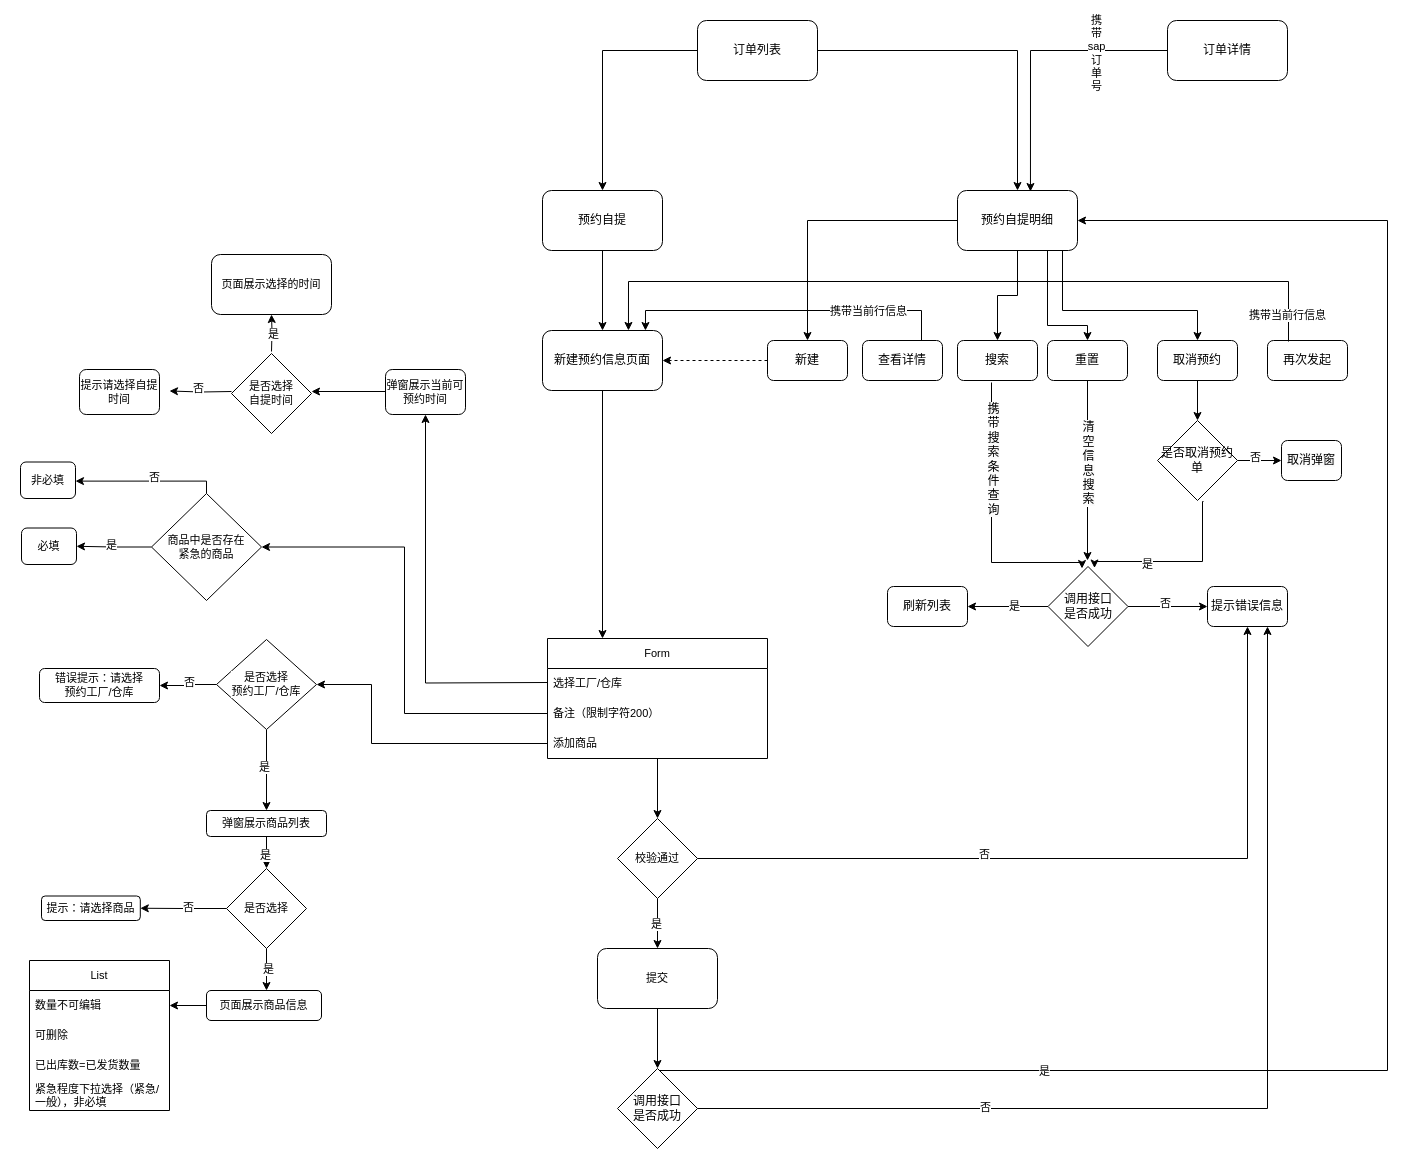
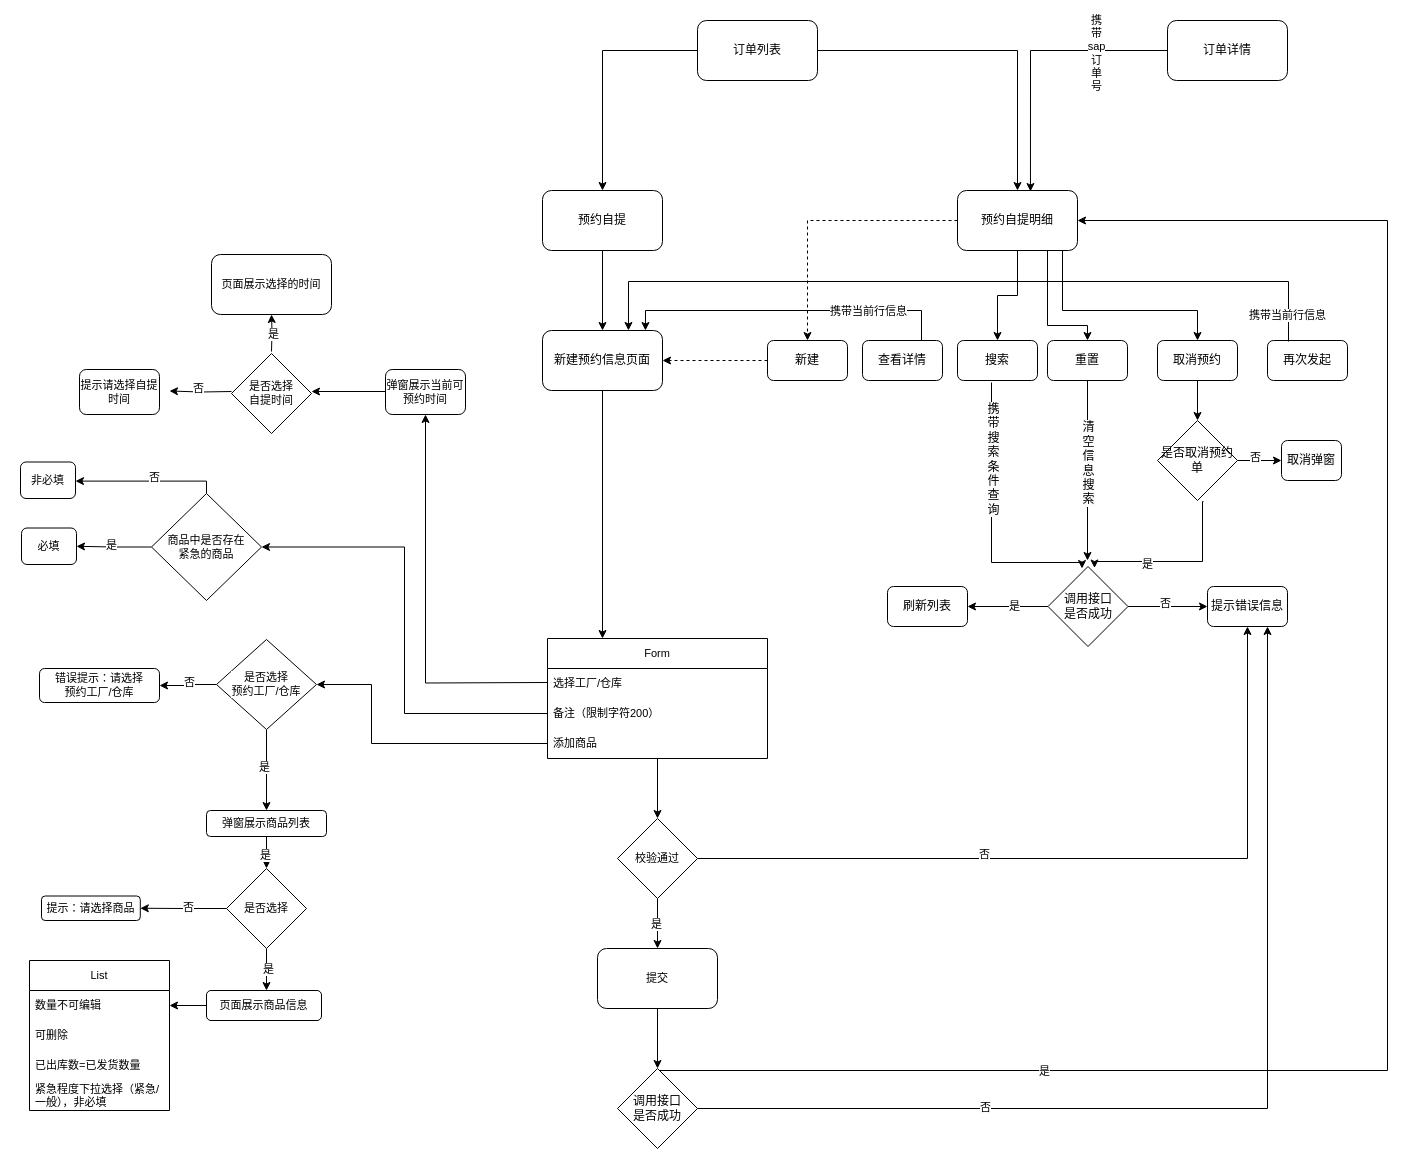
- <mxCell id="8" style="edgeStyle=orthogonalEdgeStyle;rounded=0;orthogonalLoop=1;jettySize=auto;html=1;entryX=0.5;entryY=0;entryDx=0;entryDy=0;" edge="1" parent="1" source="10" target="31"><mxGeometry relative="1" as="geometry"><mxPoint x="887" y="340" as="targetPoint" /></mxGeometry></mxCell>
+ <mxCell id="8" style="edgeStyle=orthogonalEdgeStyle;rounded=0;orthogonalLoop=1;jettySize=auto;html=1;entryX=0.5;entryY=0;entryDx=0;entryDy=0;dashed=1;" edge="1" parent="1" source="10" target="31"><mxGeometry relative="1" as="geometry"><mxPoint x="887" y="340" as="targetPoint" /></mxGeometry></mxCell>
